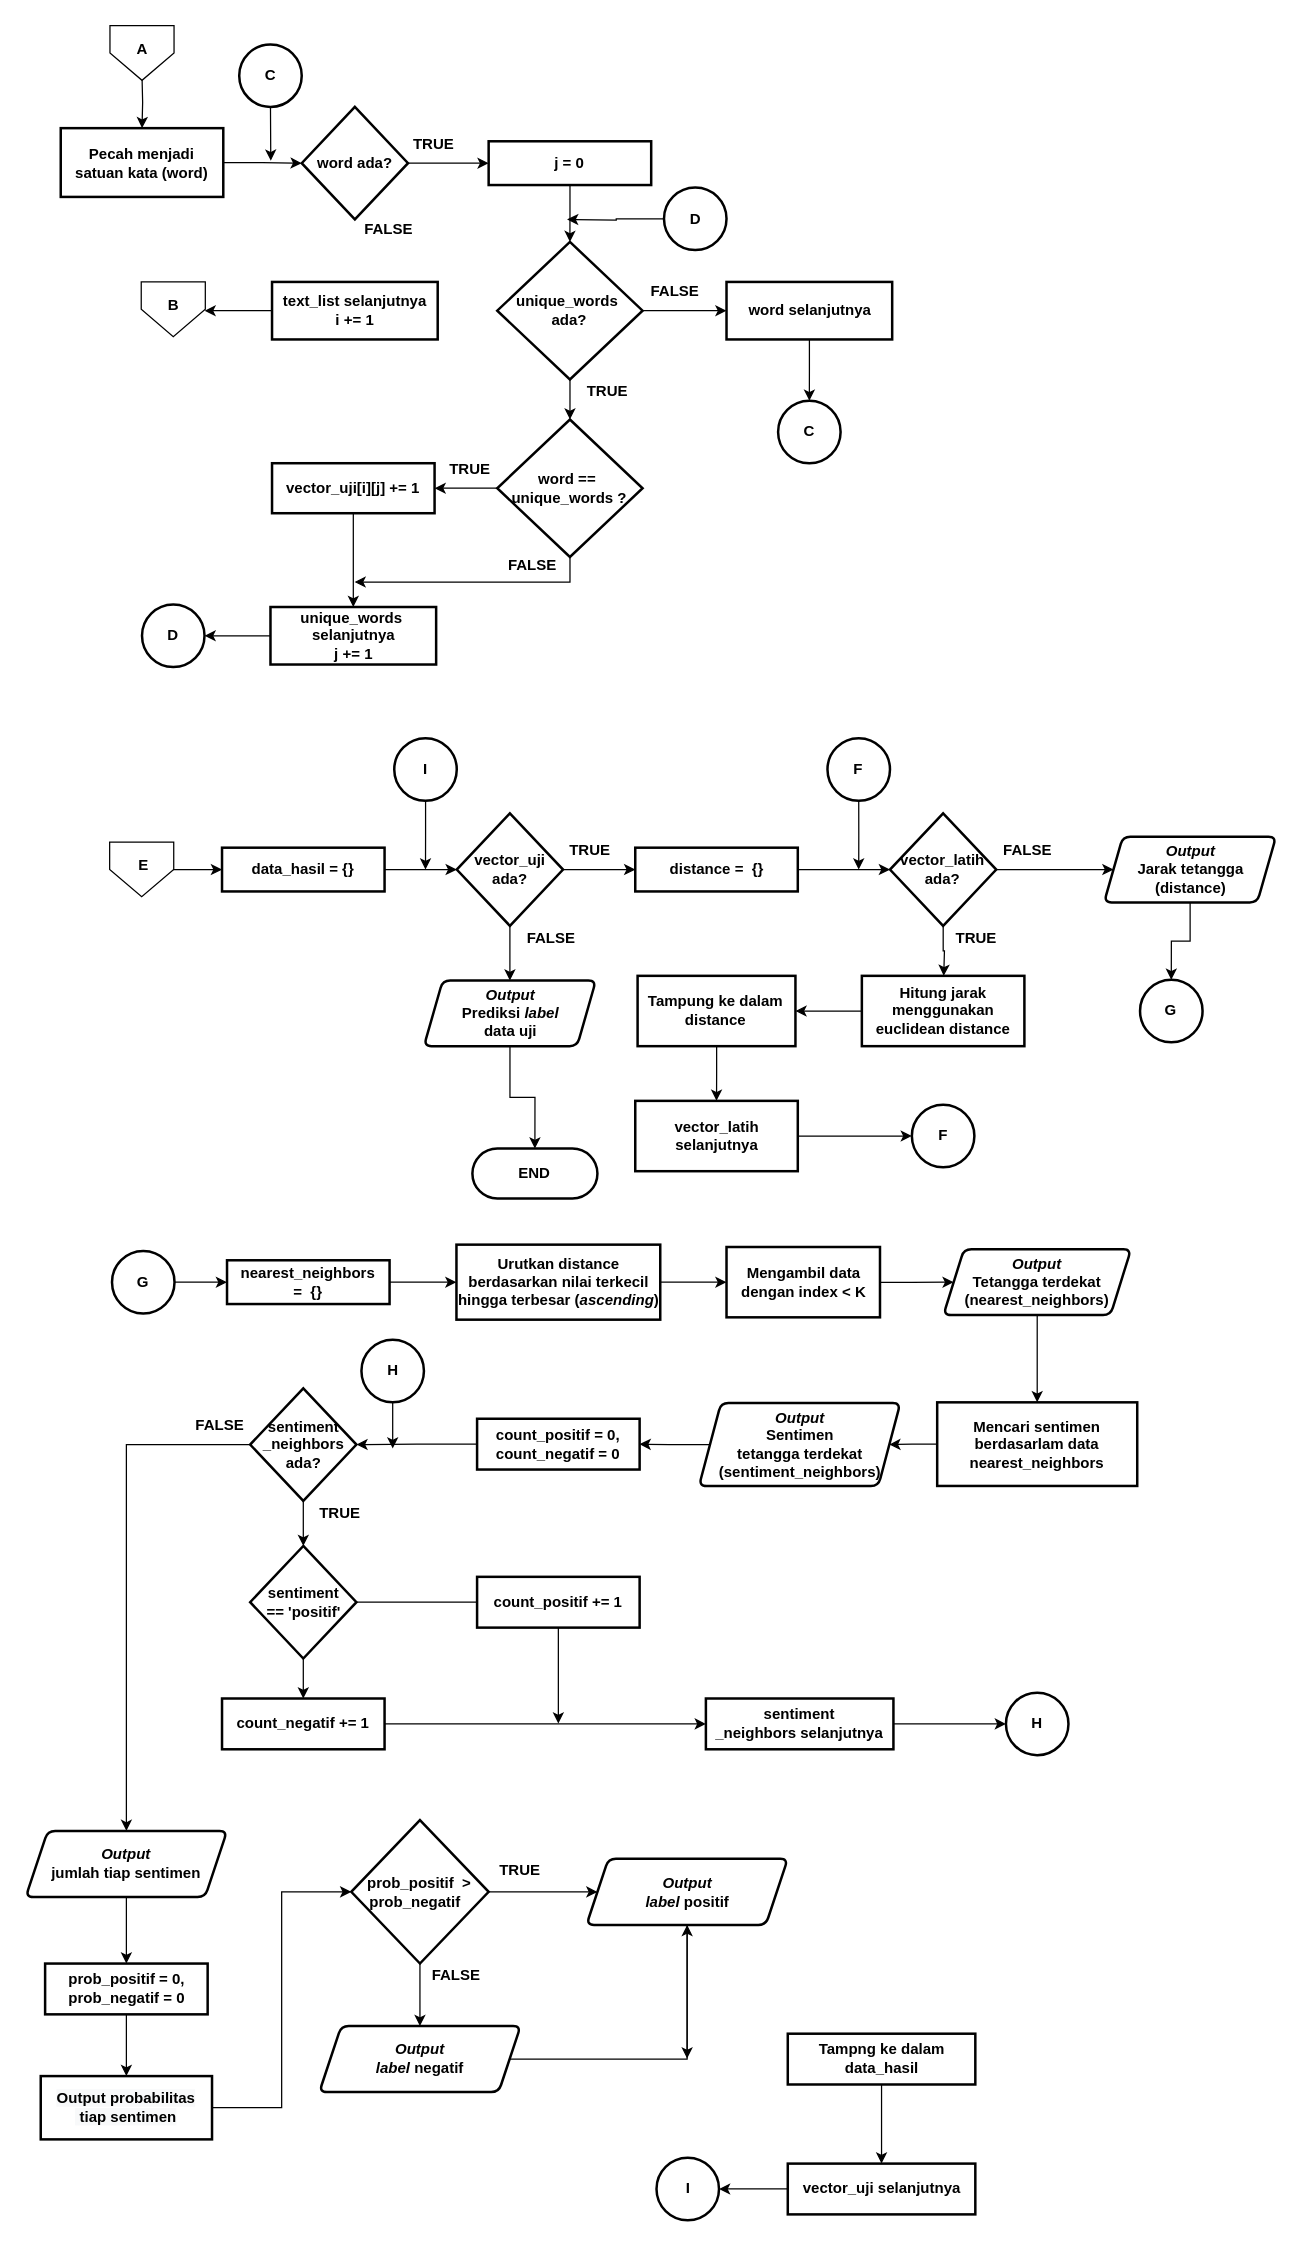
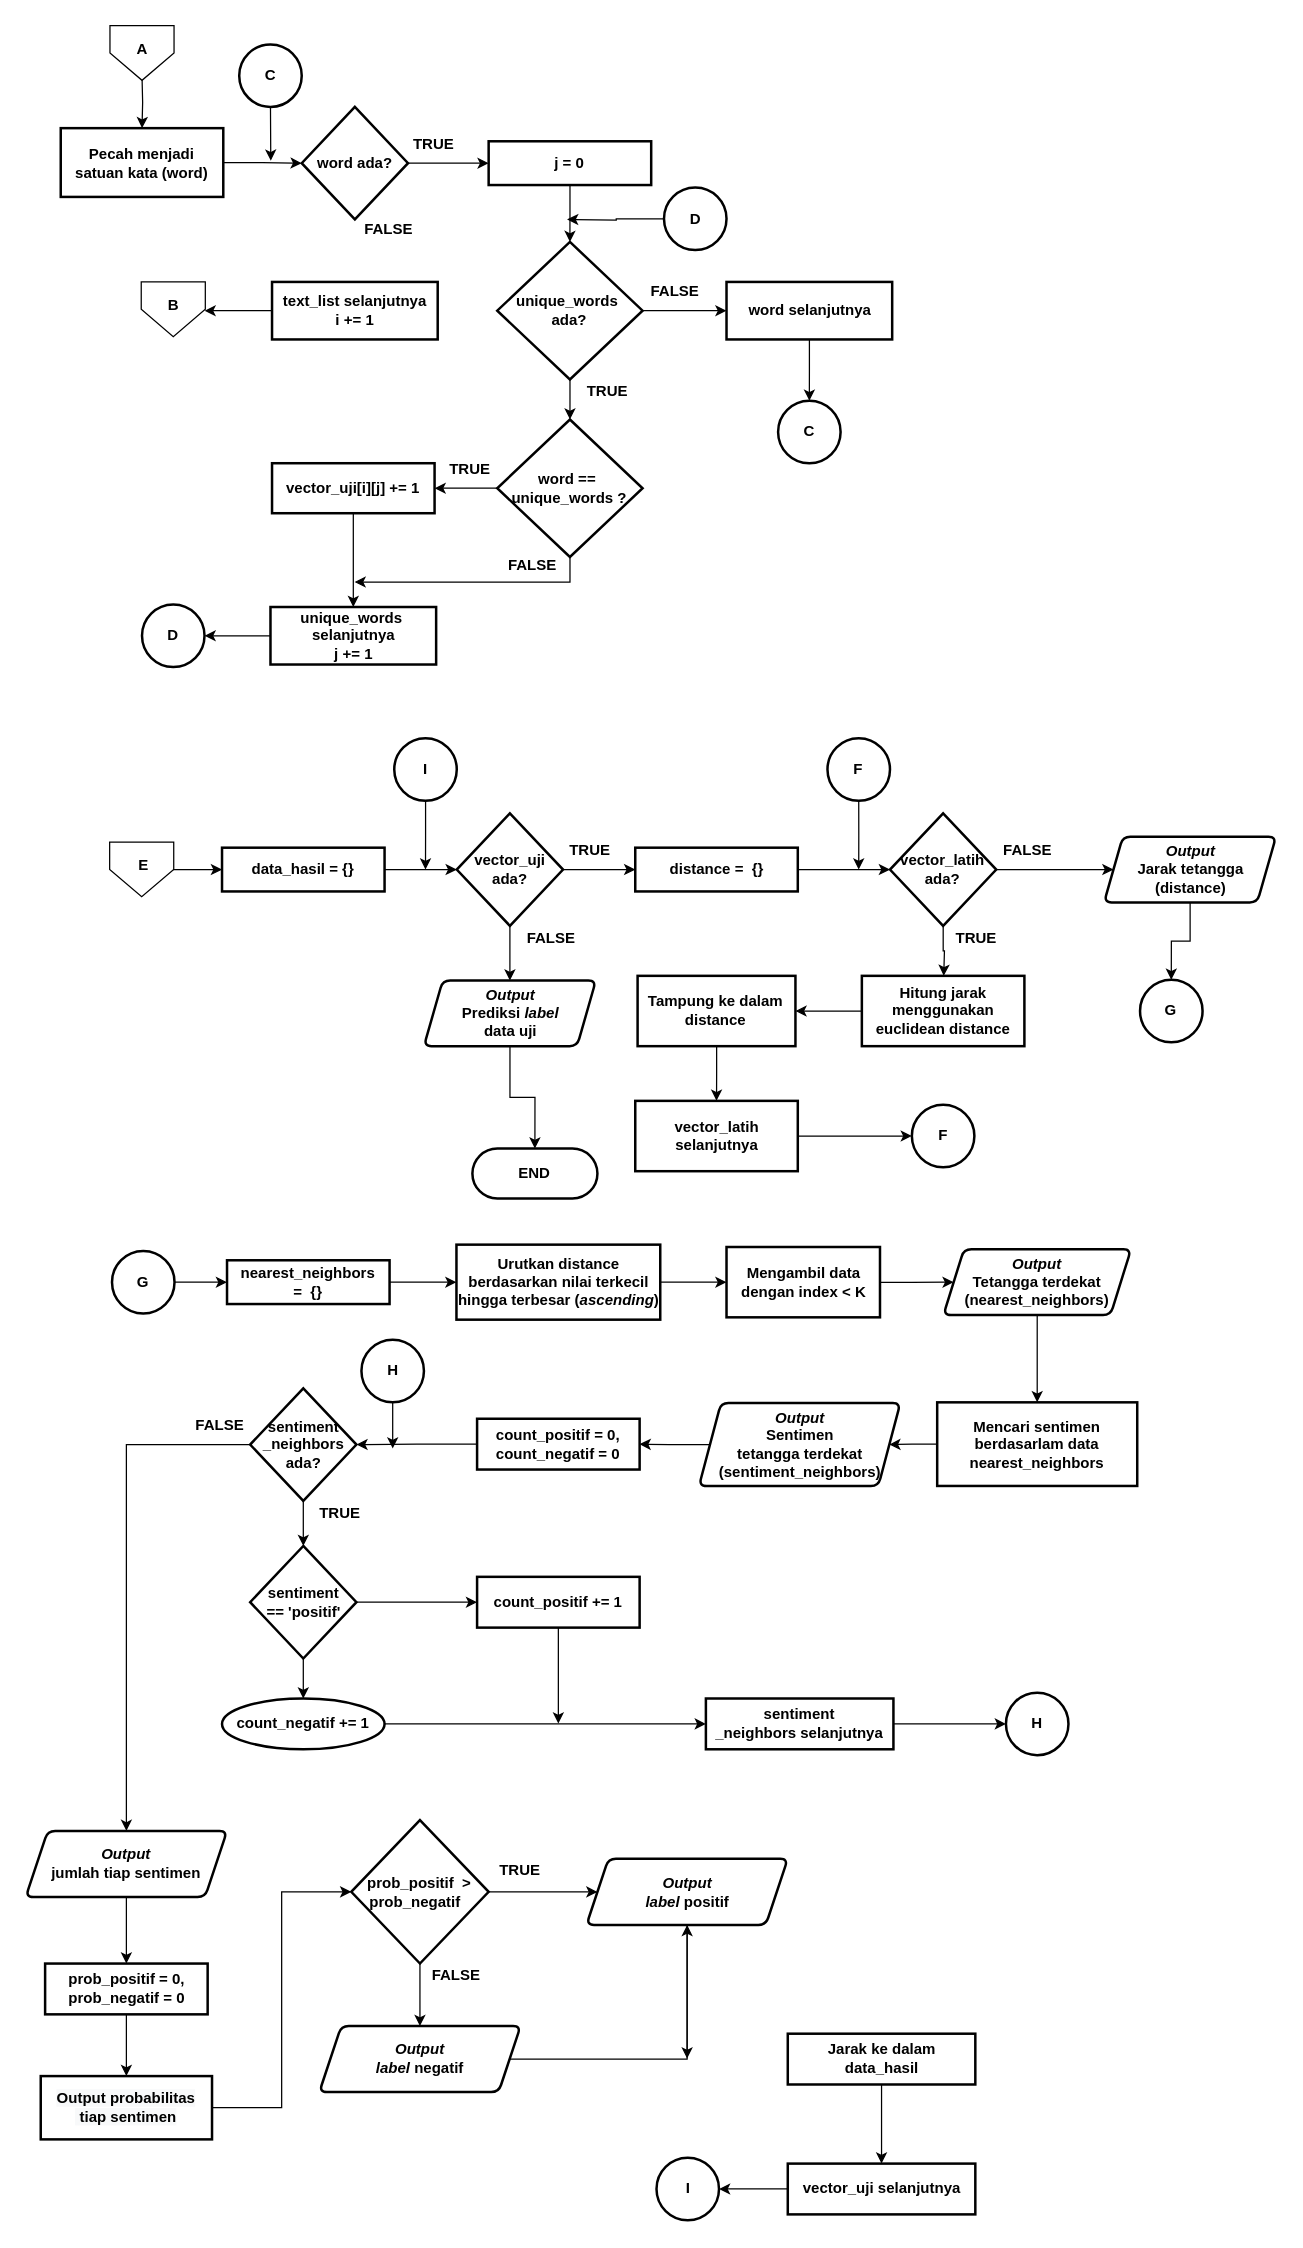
- <mxCell id="83" style="edgeStyle=orthogonalEdgeStyle;rounded=0;orthogonalLoop=1;jettySize=auto;html=1;entryX=0;entryY=0.5;entryDx=0;entryDy=0;endArrow=none;" edge="1" parent="1" source="85" target="87"><mxGeometry relative="1" as="geometry" /></mxCell>
+ <mxCell id="83" style="edgeStyle=orthogonalEdgeStyle;rounded=0;orthogonalLoop=1;jettySize=auto;html=1;entryX=0;entryY=0.5;entryDx=0;entryDy=0;" edge="1" parent="1" source="85" target="87"><mxGeometry relative="1" as="geometry" /></mxCell>
- <mxCell id="89" value="count_negatif += 1" style="rounded=1;whiteSpace=wrap;html=1;absoluteArcSize=1;arcSize=0;strokeWidth=2;fontStyle=1" vertex="1" parent="1"><mxGeometry x="177" y="1358" width="130" height="40.62" as="geometry" /></mxCell>
+ <mxCell id="89" value="count_negatif += 1" style="ellipse;whiteSpace=wrap;html=1;absoluteArcSize=1;arcSize=0;strokeWidth=2;fontStyle=1;" vertex="1" parent="1"><mxGeometry x="177" y="1358" width="130" height="40.62" as="geometry" /></mxCell>
- <mxCell id="113" value="Tampng ke dalam&lt;br&gt;data_hasil" style="rounded=1;whiteSpace=wrap;html=1;absoluteArcSize=1;arcSize=0;strokeWidth=2;fontStyle=1" vertex="1" parent="1"><mxGeometry x="629.5" y="1626.1" width="150" height="40.62" as="geometry" /></mxCell>
+ <mxCell id="113" value="Jarak ke dalam&lt;br&gt;data_hasil" style="rounded=1;whiteSpace=wrap;html=1;absoluteArcSize=1;arcSize=0;strokeWidth=2;fontStyle=1" vertex="1" parent="1"><mxGeometry x="629.5" y="1626.1" width="150" height="40.62" as="geometry" /></mxCell>
